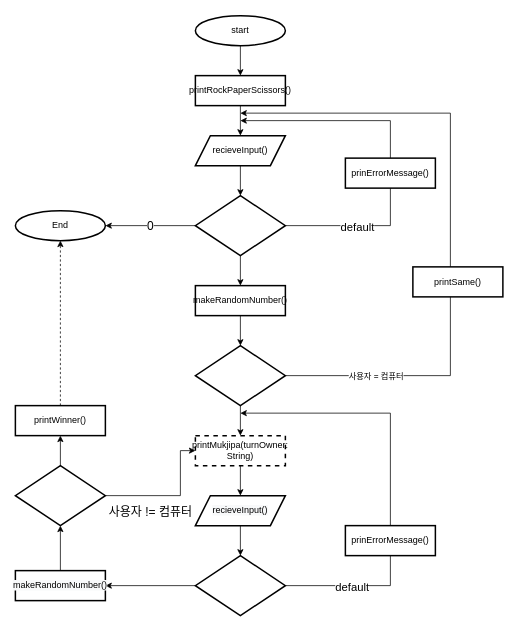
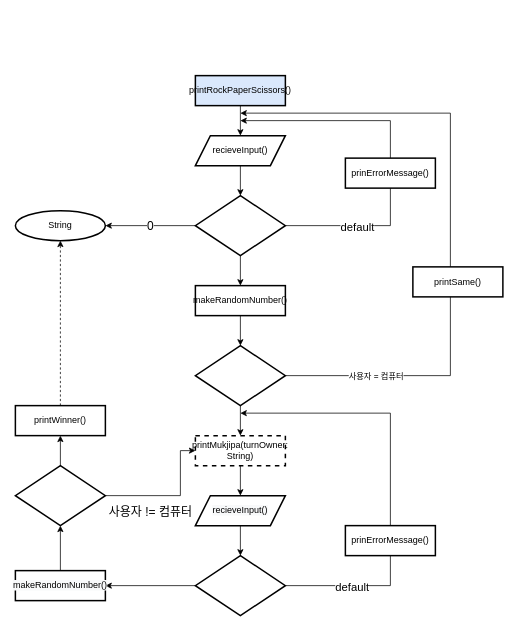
- <mxCell id="3" value="start" style="strokeWidth=2;html=1;shape=mxgraph.flowchart.start_1;whiteSpace=wrap;" vertex="1" parent="1"><mxGeometry x="260" y="20" width="120" height="40" as="geometry" /></mxCell>
- <mxCell id="2" value="" style="edgeStyle=orthogonalEdgeStyle;rounded=0;orthogonalLoop=1;jettySize=auto;html=1;" edge="1" parent="1" source="3" target="5"><mxGeometry relative="1" as="geometry" /></mxCell>
- <mxCell id="5" value="printRockPaperScissors()" style="whiteSpace=wrap;html=1;strokeWidth=2;" vertex="1" parent="1"><mxGeometry x="260" y="100" width="120" height="40" as="geometry" /></mxCell>
+ <mxCell id="5" value="printRockPaperScissors()" style="whiteSpace=wrap;html=1;strokeWidth=2;fillColor=#dae8fc;" vertex="1" parent="1"><mxGeometry x="260" y="100" width="120" height="40" as="geometry" /></mxCell>
- <mxCell id="14" value="End" style="ellipse;whiteSpace=wrap;html=1;strokeWidth=2;" vertex="1" parent="1"><mxGeometry x="20" y="280" width="120" height="40" as="geometry" /></mxCell>
+ <mxCell id="14" value="String" style="ellipse;whiteSpace=wrap;html=1;strokeWidth=2;" vertex="1" parent="1"><mxGeometry x="20" y="280" width="120" height="40" as="geometry" /></mxCell>
